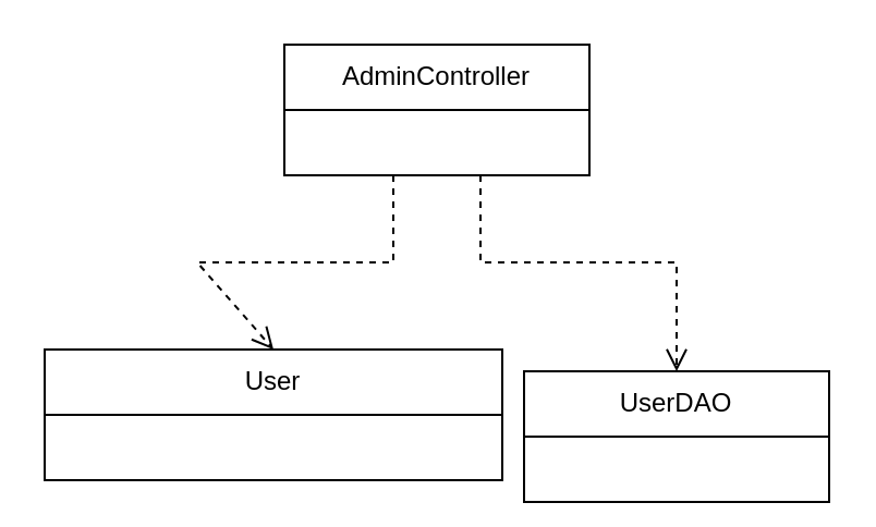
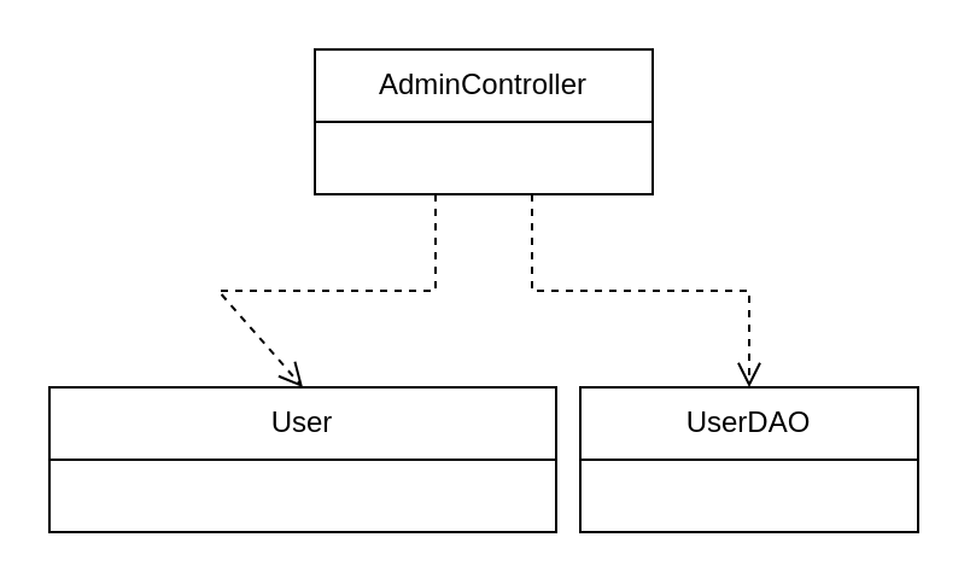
- <mxCell id="6" value="UserDAO" style="swimlane;fontStyle=0;childLayout=stackLayout;horizontal=1;startSize=30;horizontalStack=0;resizeParent=1;resizeParentMax=0;resizeLast=0;collapsible=1;marginBottom=0;whiteSpace=wrap;html=1;" vertex="1" parent="1"><mxGeometry x="240" y="170" width="140" height="60" as="geometry" /></mxCell>
+ <mxCell id="6" value="UserDAO" style="swimlane;fontStyle=0;childLayout=stackLayout;horizontal=1;startSize=30;horizontalStack=0;resizeParent=1;resizeParentMax=0;resizeLast=0;collapsible=1;marginBottom=0;whiteSpace=wrap;html=1;" vertex="1" parent="1"><mxGeometry x="240" y="160" width="140" height="60" as="geometry" /></mxCell>
